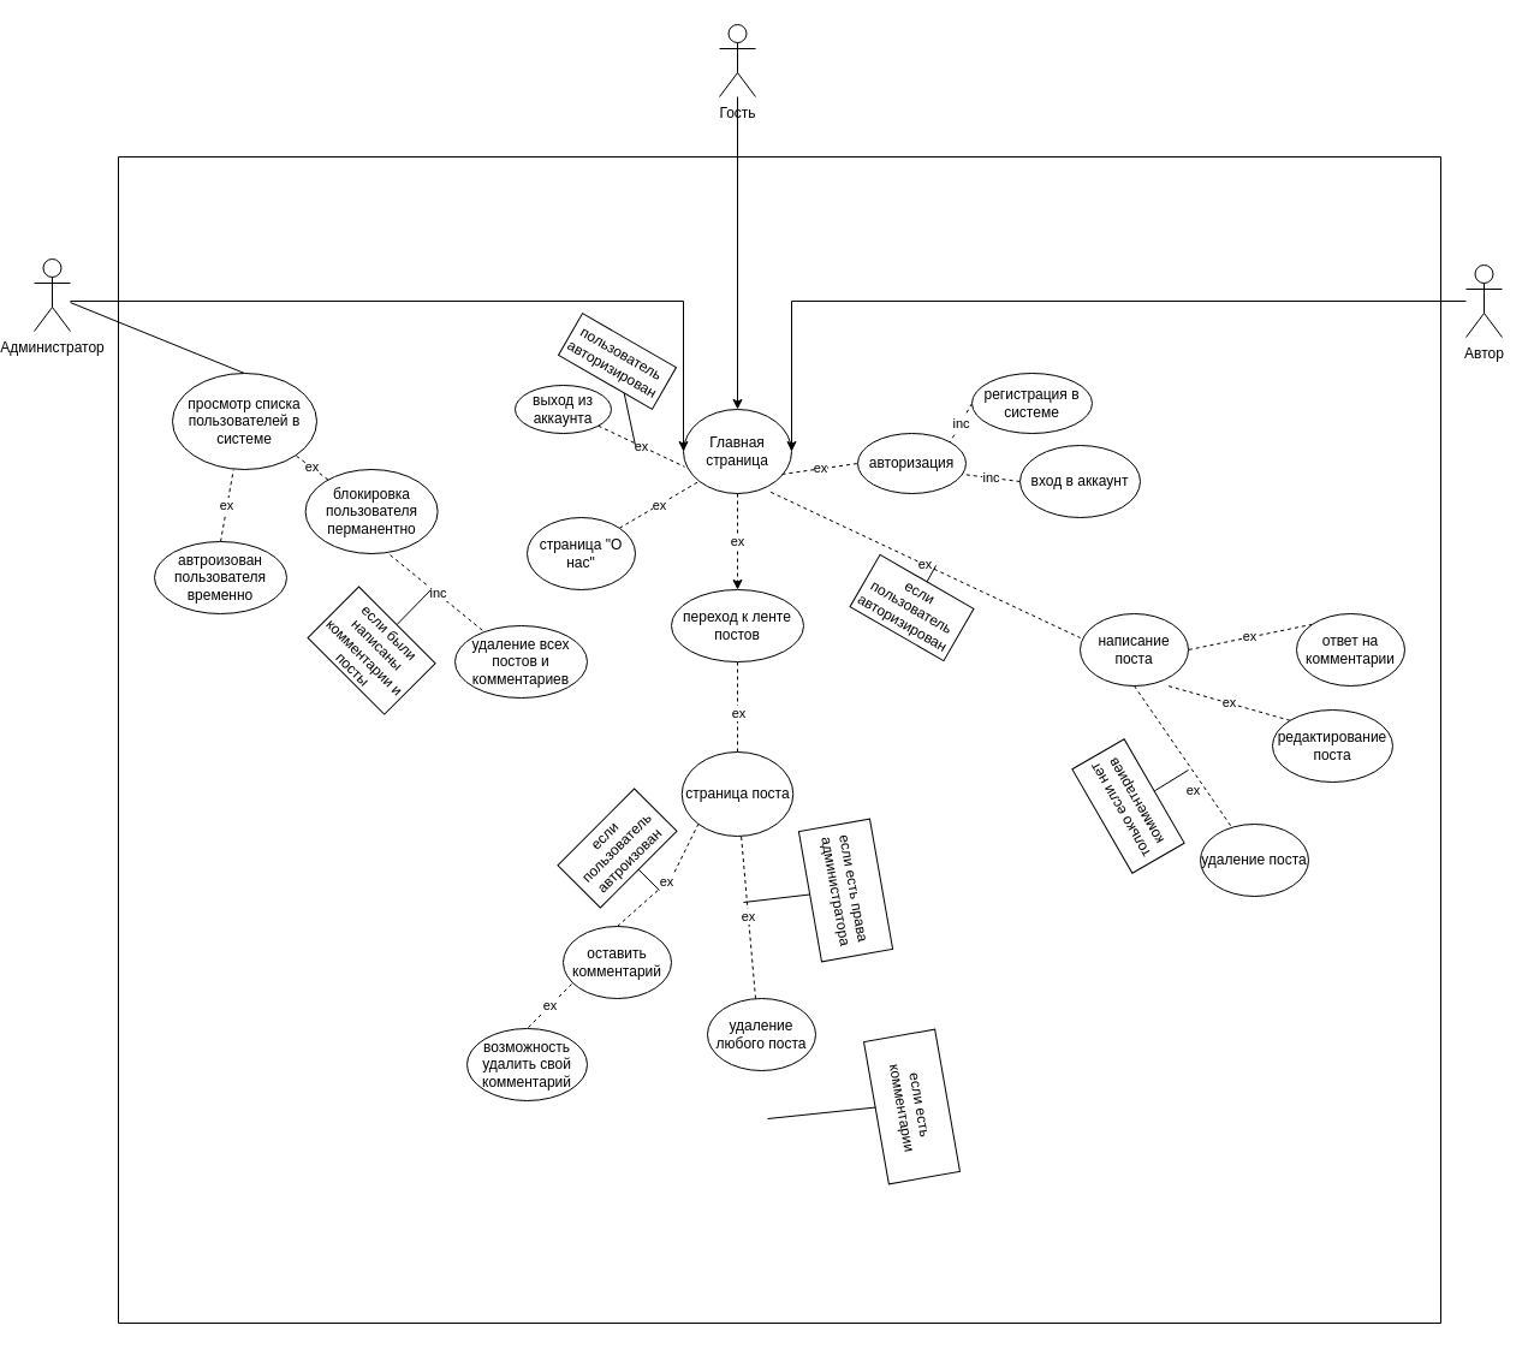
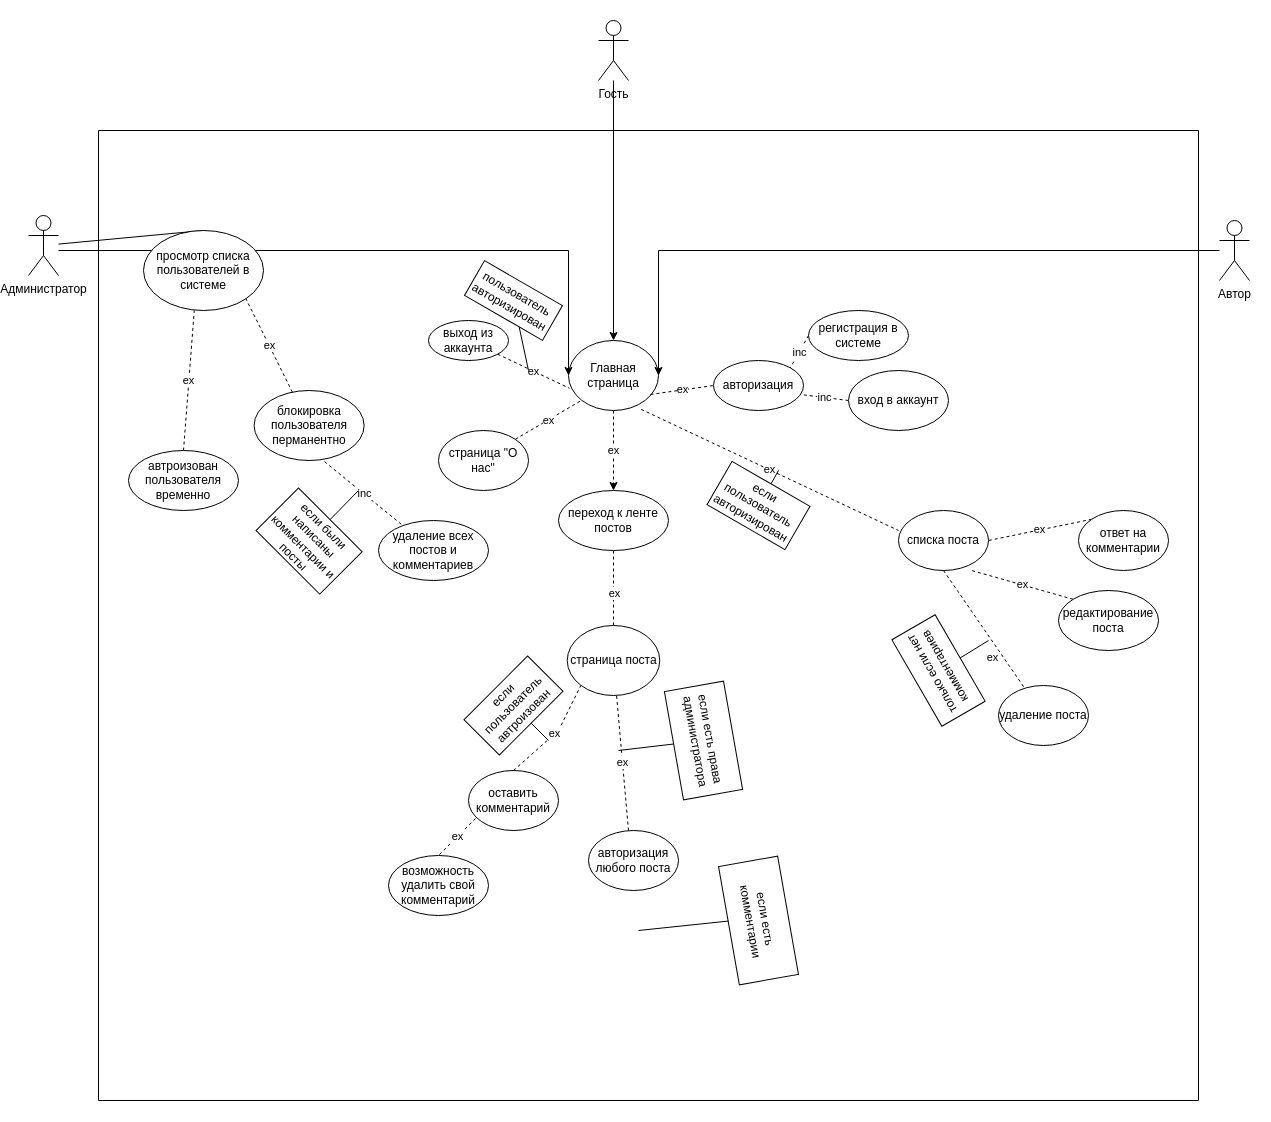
- <mxCell id="30" value="просмотр списка пользователей в системе" style="ellipse;whiteSpace=wrap;html=1;" parent="1" vertex="1"><mxGeometry x="135" y="310" width="120" height="80" as="geometry" /></mxCell>
+ <mxCell id="30" value="просмотр списка пользователей в системе" style="ellipse;whiteSpace=wrap;html=1;" parent="1" vertex="1"><mxGeometry x="135" y="230" width="120" height="80" as="geometry" /></mxCell>
- <mxCell id="19" value="написание поста" style="ellipse;whiteSpace=wrap;html=1;" parent="1" vertex="1"><mxGeometry x="890" y="510" width="90" height="60" as="geometry" /></mxCell>
+ <mxCell id="19" value="списка поста" style="ellipse;whiteSpace=wrap;html=1;" parent="1" vertex="1"><mxGeometry x="890" y="510" width="90" height="60" as="geometry" /></mxCell>
- <mxCell id="28" value="удаление любого поста" style="ellipse;whiteSpace=wrap;html=1;" parent="1" vertex="1"><mxGeometry x="580" y="830" width="90" height="60" as="geometry" /></mxCell>
+ <mxCell id="28" value="авторизация любого поста" style="ellipse;whiteSpace=wrap;html=1;" parent="1" vertex="1"><mxGeometry x="580" y="830" width="90" height="60" as="geometry" /></mxCell>
